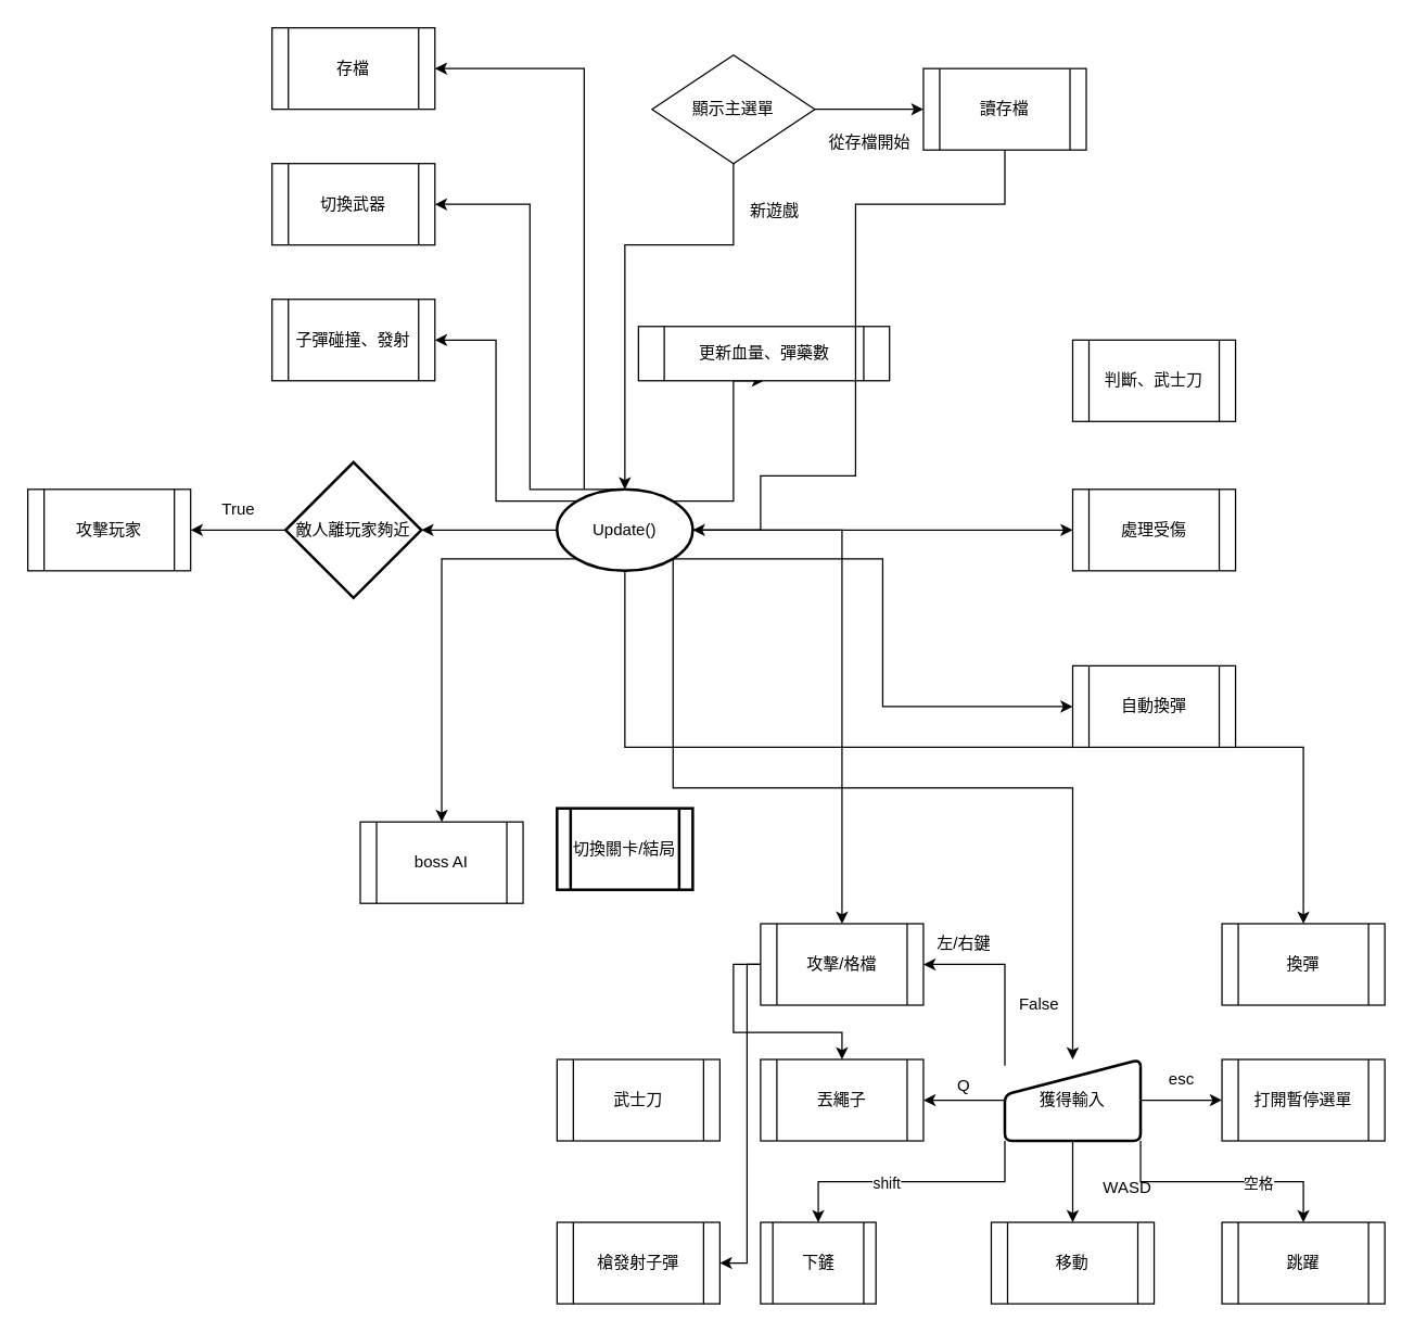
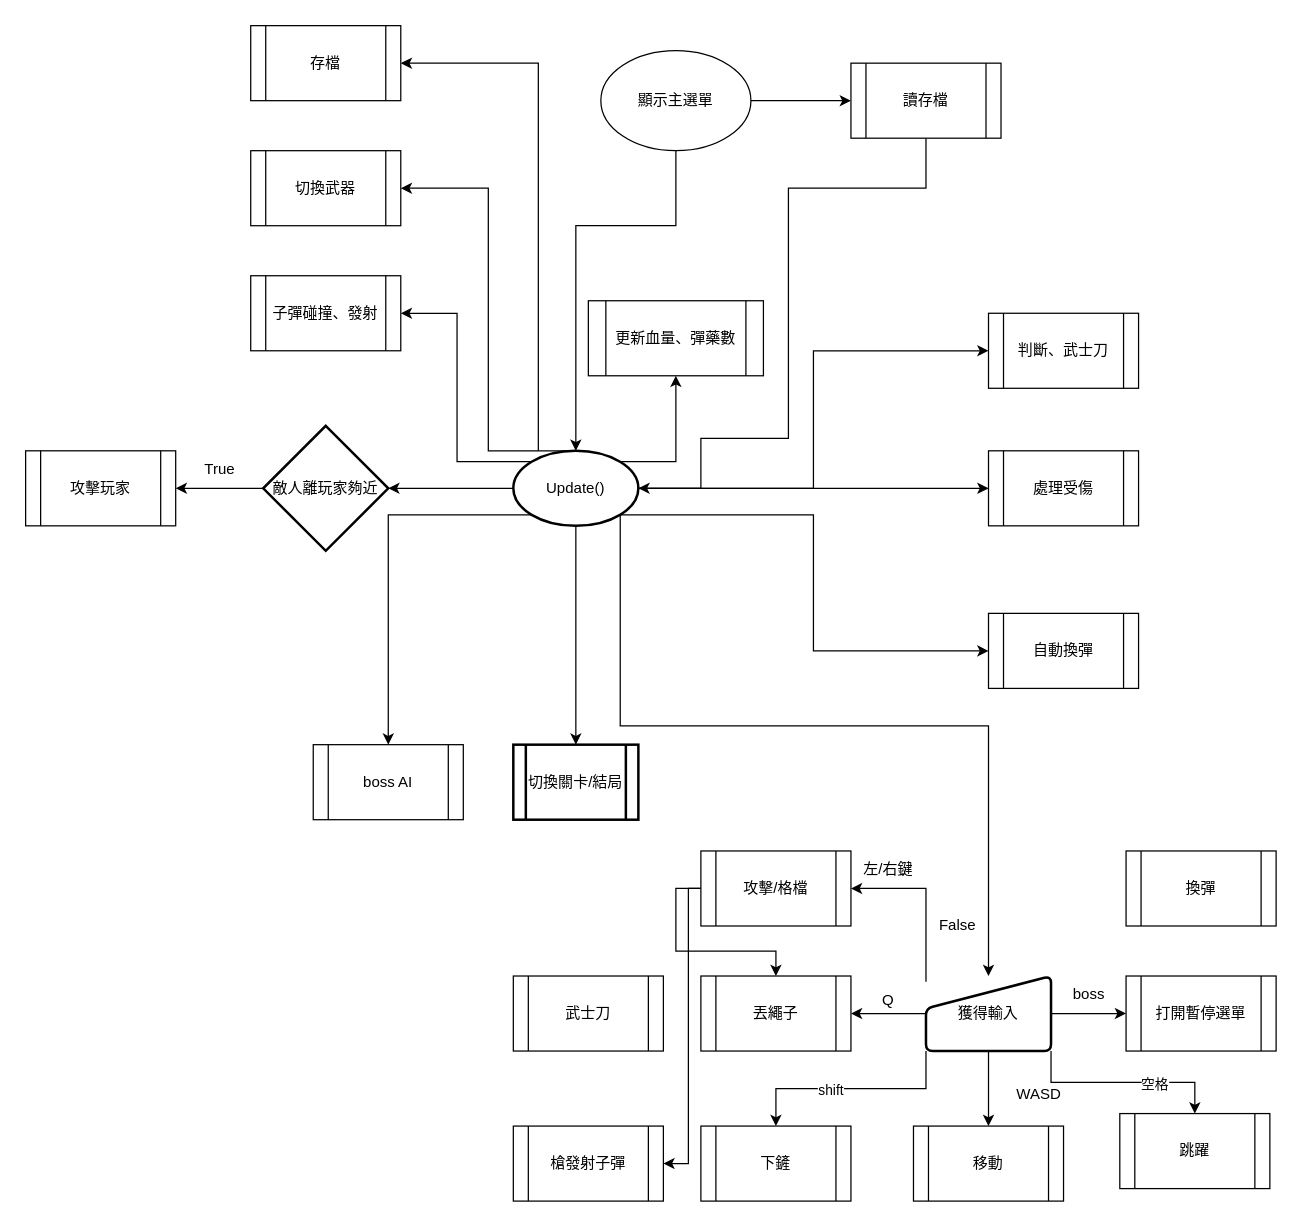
- <mxCell id="53" value="顯示主選單" style="rhombus;whiteSpace=wrap;html=1;" parent="1" vertex="1"><mxGeometry x="480" y="40" width="120" height="80" as="geometry" /></mxCell>
+ <mxCell id="53" value="顯示主選單" style="ellipse;whiteSpace=wrap;html=1;" parent="1" vertex="1"><mxGeometry x="480" y="40" width="120" height="80" as="geometry" /></mxCell>
- <mxCell id="57" value="從存檔開始" style="text;html=1;resizable=0;autosize=1;align=center;verticalAlign=middle;points=[];fillColor=none;strokeColor=none;rounded=0;" parent="1" vertex="1"><mxGeometry x="600" y="90" width="80" height="30" as="geometry" /></mxCell>
- <mxCell id="54" value="新遊戲" style="text;html=1;resizable=0;autosize=1;align=center;verticalAlign=middle;points=[];fillColor=none;strokeColor=none;rounded=0;" parent="1" vertex="1"><mxGeometry x="540" y="140" width="60" height="30" as="geometry" /></mxCell>
- <mxCell id="45" value="更新血量、彈藥數" style="shape=process;whiteSpace=wrap;html=1;backgroundOutline=1;" parent="1" vertex="1"><mxGeometry x="470" y="240" width="185" height="40" as="geometry" /></mxCell>
+ <mxCell id="45" value="更新血量、彈藥數" style="shape=process;whiteSpace=wrap;html=1;backgroundOutline=1;" parent="1" vertex="1"><mxGeometry x="470" y="240" width="140" height="60" as="geometry" /></mxCell>
- <mxCell id="8" style="edgeStyle=orthogonalEdgeStyle;rounded=0;orthogonalLoop=1;jettySize=auto;html=1;exitX=1;exitY=0.5;exitDx=0;exitDy=0;exitPerimeter=0;" parent="1" source="13" target="34" edge="1"><mxGeometry relative="1" as="geometry" /></mxCell>
+ <mxCell id="8" style="edgeStyle=orthogonalEdgeStyle;rounded=0;orthogonalLoop=1;jettySize=auto;html=1;exitX=1;exitY=0.5;exitDx=0;exitDy=0;exitPerimeter=0;entryX=0;entryY=0.5;entryDx=0;entryDy=0;" parent="1" source="13" target="14" edge="1"><mxGeometry relative="1" as="geometry" /></mxCell>
- <mxCell id="10" style="edgeStyle=orthogonalEdgeStyle;rounded=0;orthogonalLoop=1;jettySize=auto;html=1;exitX=0.5;exitY=1;exitDx=0;exitDy=0;exitPerimeter=0;" parent="1" source="13" target="37" edge="1"><mxGeometry relative="1" as="geometry" /></mxCell>
+ <mxCell id="10" style="edgeStyle=orthogonalEdgeStyle;rounded=0;orthogonalLoop=1;jettySize=auto;html=1;exitX=0.5;exitY=1;exitDx=0;exitDy=0;exitPerimeter=0;entryX=0.5;entryY=0;entryDx=0;entryDy=0;" parent="1" source="13" target="27" edge="1"><mxGeometry relative="1" as="geometry" /></mxCell>
- <mxCell id="44" value="boss AI" style="shape=process;whiteSpace=wrap;html=1;backgroundOutline=1;" parent="1" vertex="1"><mxGeometry x="265" y="605" width="120" height="60" as="geometry" /></mxCell>
+ <mxCell id="44" value="boss AI" style="shape=process;whiteSpace=wrap;html=1;backgroundOutline=1;" parent="1" vertex="1"><mxGeometry x="250" y="595" width="120" height="60" as="geometry" /></mxCell>
- <mxCell id="23" value="esc" style="text;html=1;resizable=0;autosize=1;align=center;verticalAlign=middle;points=[];fillColor=none;strokeColor=none;rounded=0;" parent="1" vertex="1"><mxGeometry x="850" y="780" width="40" height="30" as="geometry" /></mxCell>
+ <mxCell id="23" value="boss" style="text;html=1;resizable=0;autosize=1;align=center;verticalAlign=middle;points=[];fillColor=none;strokeColor=none;rounded=0;" parent="1" vertex="1"><mxGeometry x="850" y="780" width="40" height="30" as="geometry" /></mxCell>
- <mxCell id="28" value="下鏟" style="shape=process;whiteSpace=wrap;html=1;backgroundOutline=1;" parent="1" vertex="1"><mxGeometry x="560" y="900" width="85" height="60" as="geometry" /></mxCell>
+ <mxCell id="28" value="下鏟" style="shape=process;whiteSpace=wrap;html=1;backgroundOutline=1;" parent="1" vertex="1"><mxGeometry x="560" y="900" width="120" height="60" as="geometry" /></mxCell>
- <mxCell id="36" value="跳躍" style="shape=process;whiteSpace=wrap;html=1;backgroundOutline=1;fontFamily=Helvetica;fontSize=12;fontColor=default;align=center;strokeColor=default;fillColor=default;" parent="1" vertex="1"><mxGeometry x="900" y="900" width="120" height="60" as="geometry" /></mxCell>
+ <mxCell id="36" value="跳躍" style="shape=process;whiteSpace=wrap;html=1;backgroundOutline=1;fontFamily=Helvetica;fontSize=12;fontColor=default;align=center;strokeColor=default;fillColor=default;" parent="1" vertex="1"><mxGeometry x="895" y="890" width="120" height="60" as="geometry" /></mxCell>
